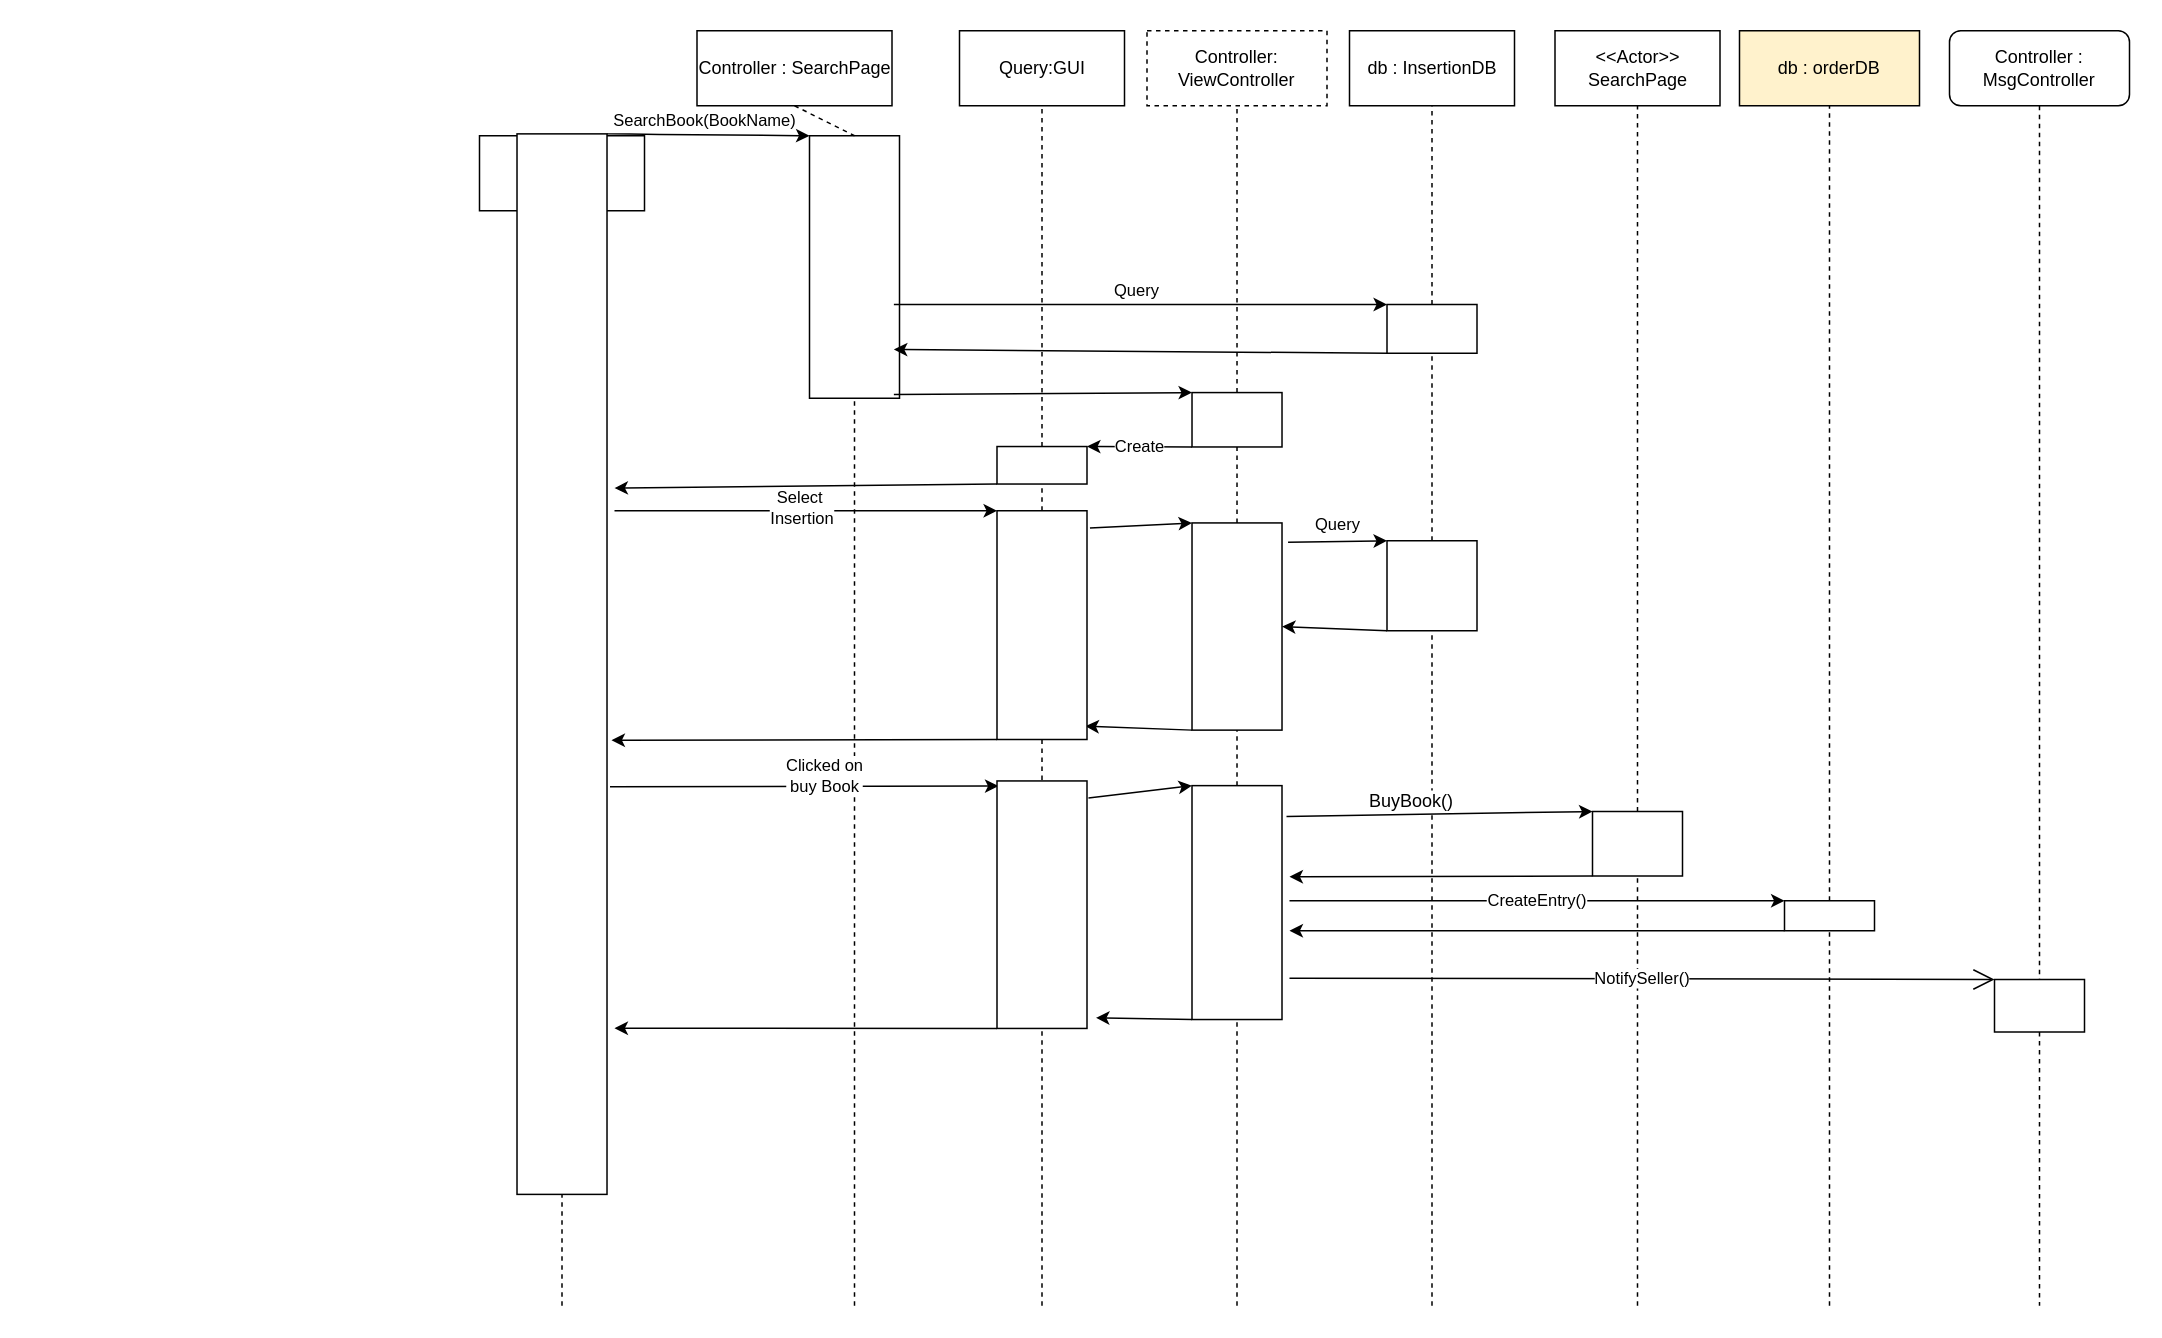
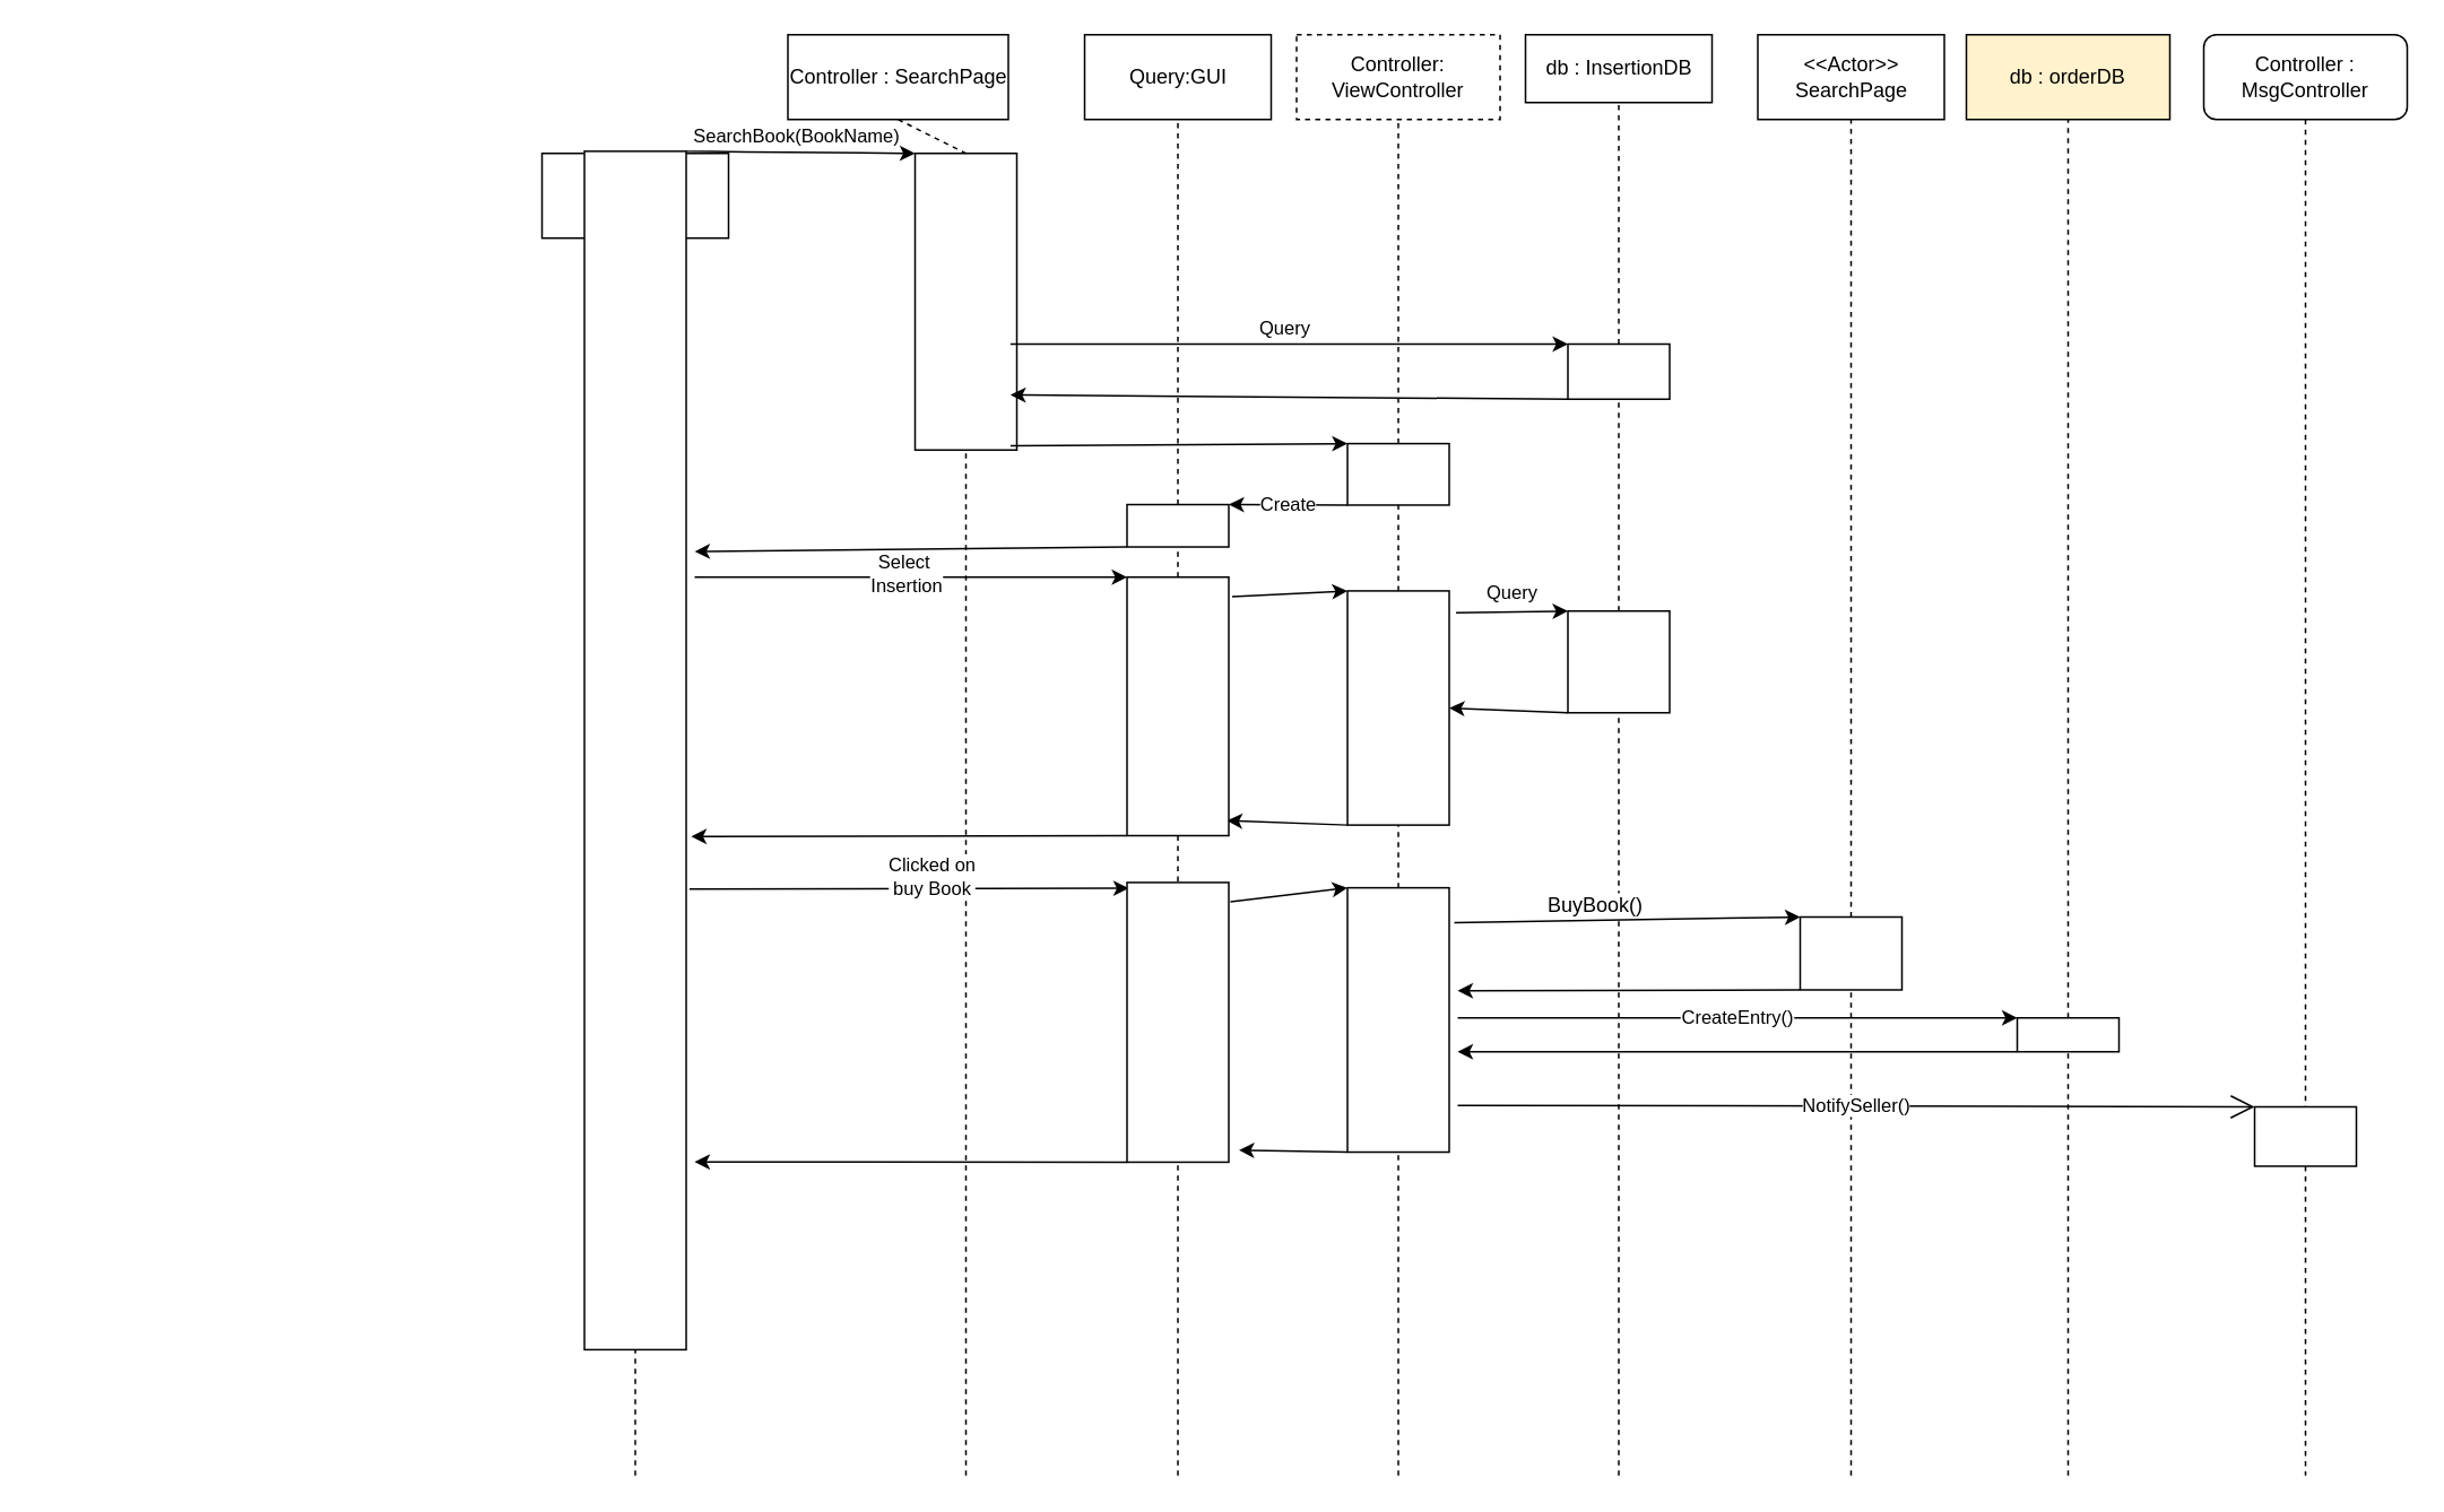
- <mxCell id="5" value="db : InsertionDB" style="html=1;" vertex="1" parent="1"><mxGeometry x="899" y="20" width="110" height="50" as="geometry" /></mxCell>
+ <mxCell id="5" value="db : InsertionDB" style="html=1;" vertex="1" parent="1"><mxGeometry x="899" y="20" width="110" height="40" as="geometry" /></mxCell>
